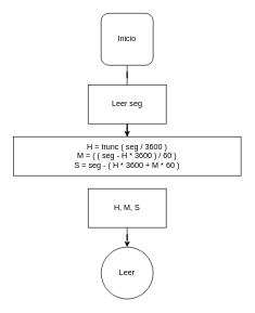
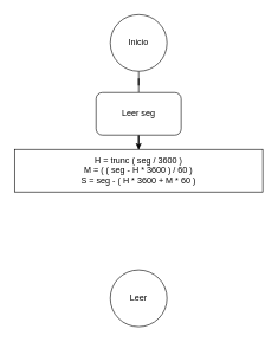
- <mxCell id="3" value="Inicio" style="whiteSpace=wrap;html=1;aspect=fixed;rounded=1;" vertex="1" parent="1"><mxGeometry x="155" y="20" width="80" height="80" as="geometry" /></mxCell>
+ <mxCell id="3" value="Inicio" style="ellipse;whiteSpace=wrap;html=1;aspect=fixed;" vertex="1" parent="1"><mxGeometry x="155" y="20" width="80" height="80" as="geometry" /></mxCell>
- <mxCell id="5" value="Leer seg" style="rounded=0;whiteSpace=wrap;html=1;" vertex="1" parent="1"><mxGeometry x="135" y="130" width="120" height="60" as="geometry" /></mxCell>
+ <mxCell id="5" value="Leer seg" style="whiteSpace=wrap;html=1;rounded=1;" vertex="1" parent="1"><mxGeometry x="135" y="130" width="120" height="60" as="geometry" /></mxCell>
- <mxCell id="8" value="H, M, S" style="rounded=0;whiteSpace=wrap;html=1;" vertex="1" parent="1"><mxGeometry x="135" y="290" width="120" height="60" as="geometry" /></mxCell>
- <mxCell id="7" value="" style="edgeStyle=orthogonalEdgeStyle;rounded=0;orthogonalLoop=1;jettySize=auto;html=1;" edge="1" parent="1" source="8" target="9"><mxGeometry relative="1" as="geometry" /></mxCell>
